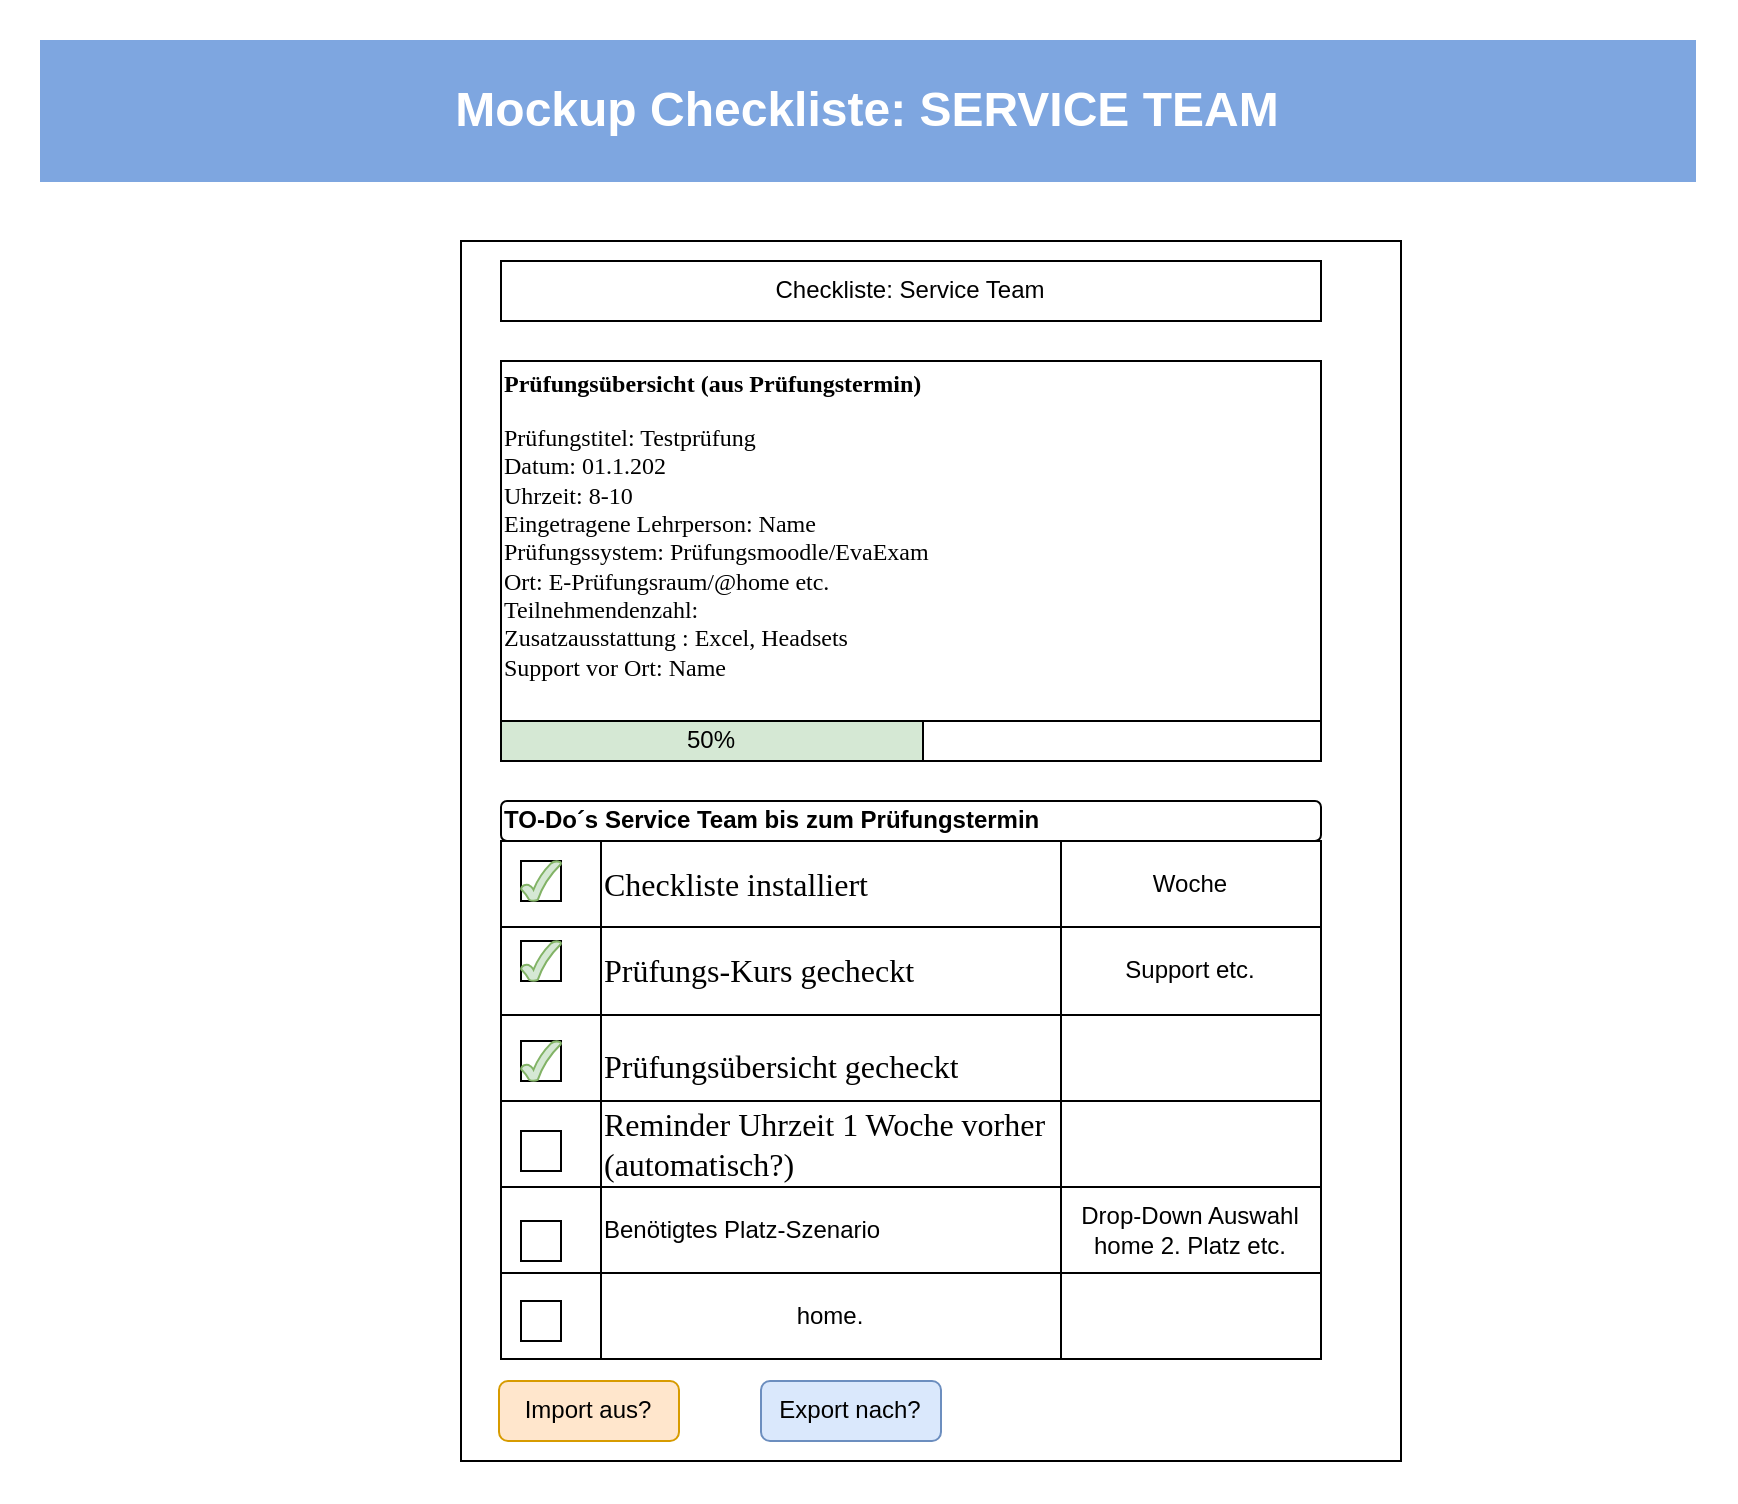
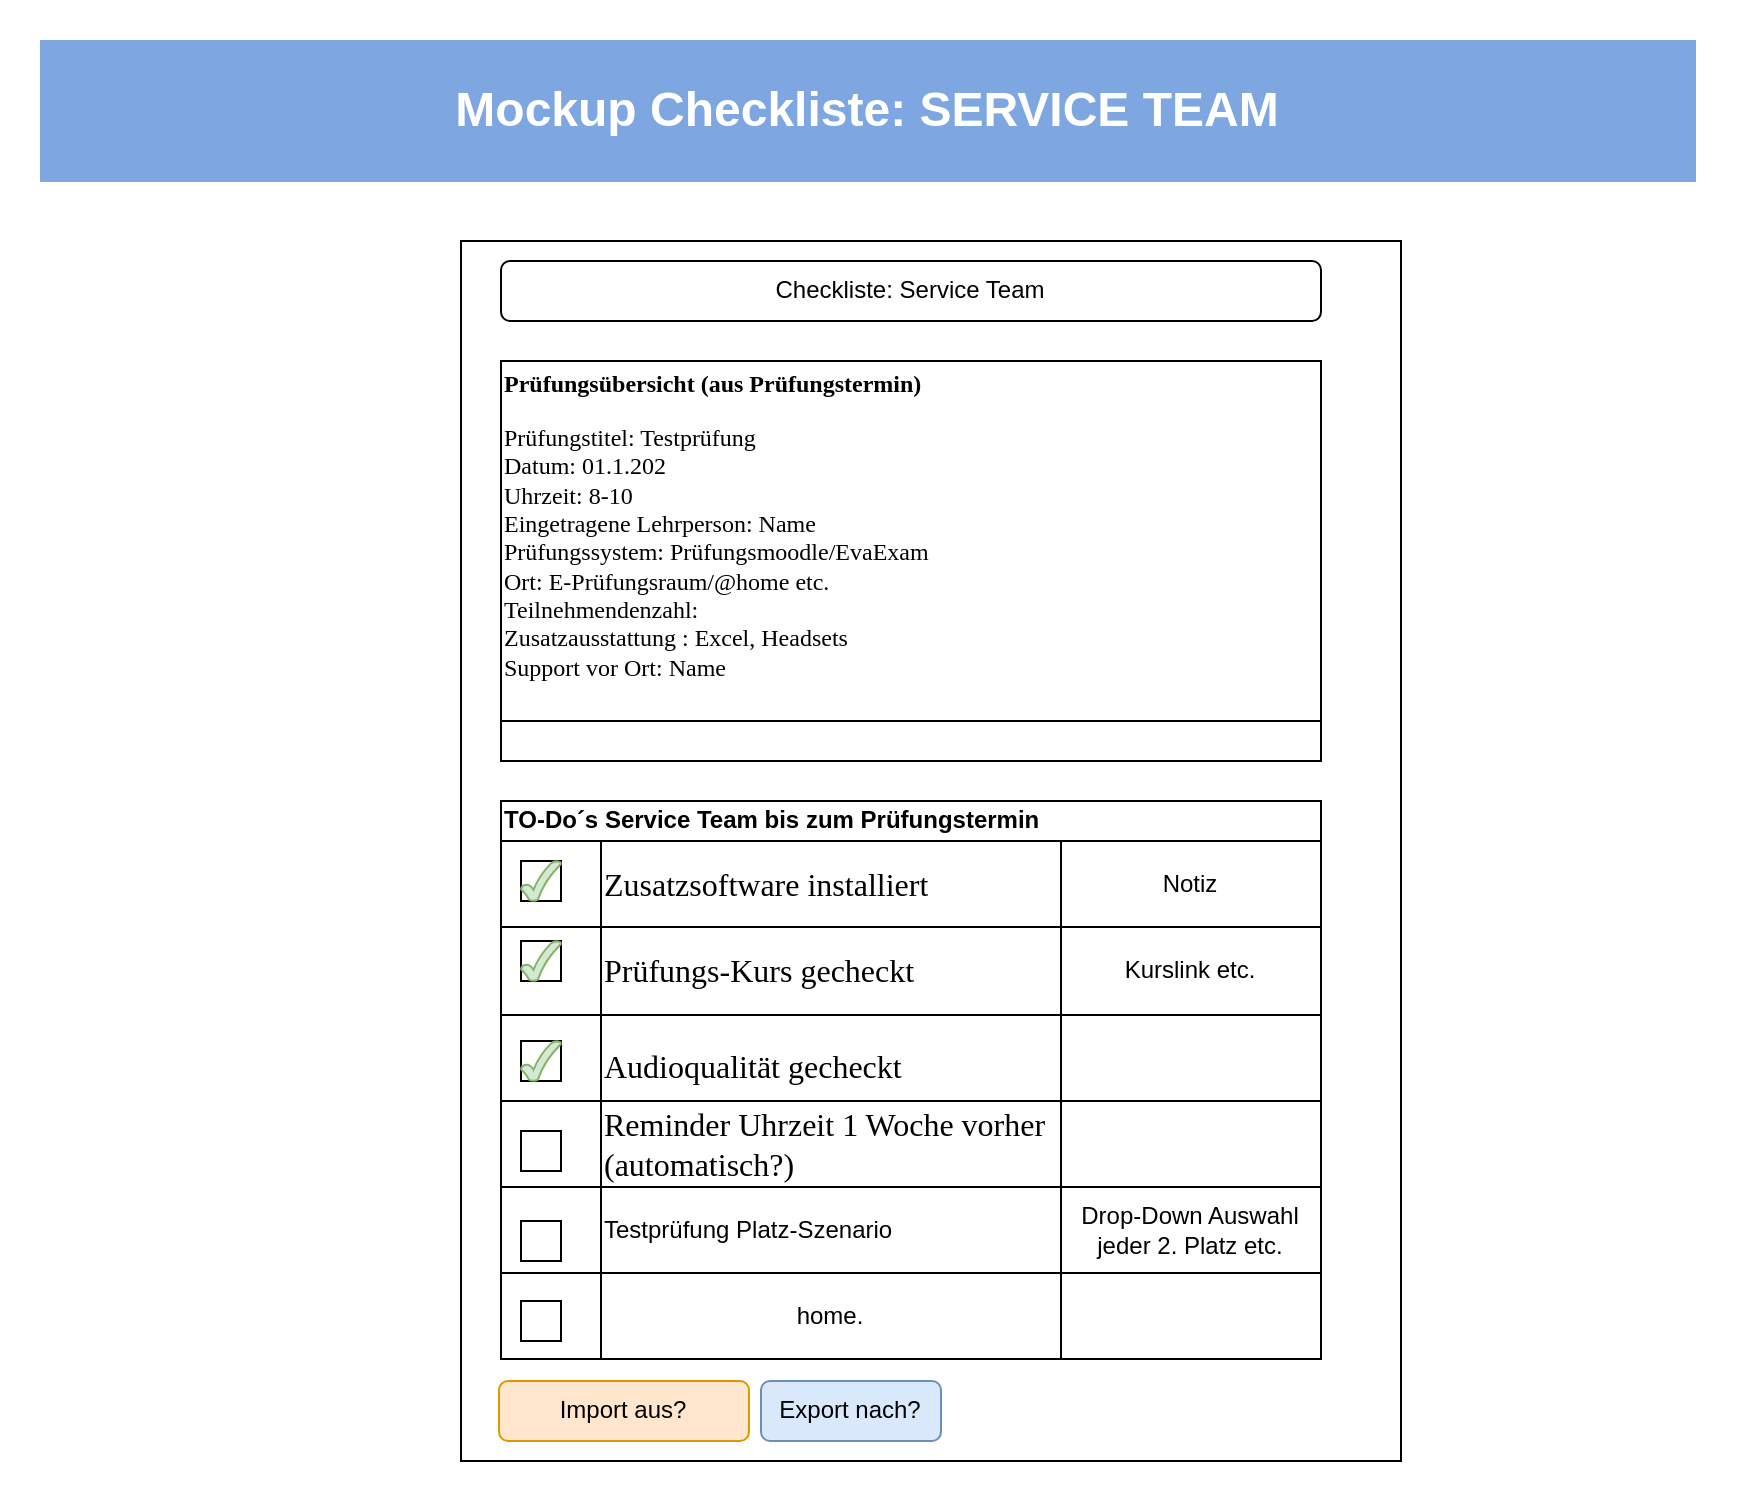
- <mxCell id="4" value="Checkliste: Service Team" style="rounded=0;whiteSpace=wrap;html=1;" vertex="1" parent="1"><mxGeometry x="250" y="130" width="410" height="30" as="geometry" /></mxCell>
+ <mxCell id="4" value="Checkliste: Service Team" style="whiteSpace=wrap;html=1;rounded=1;" vertex="1" parent="1"><mxGeometry x="250" y="130" width="410" height="30" as="geometry" /></mxCell>
- <mxCell id="32" value="50%" style="rounded=0;whiteSpace=wrap;html=1;strokeColor=default;fillColor=#D5E8D4;" vertex="1" parent="1"><mxGeometry x="250" y="360" width="211" height="20" as="geometry" /></mxCell>
- <mxCell id="44" value="&lt;b&gt;TO-Do´s Service Team bis zum Prüfungstermin&lt;/b&gt;" style="whiteSpace=wrap;html=1;align=left;rounded=1;" vertex="1" parent="1"><mxGeometry x="250" y="400" width="410" height="20" as="geometry" /></mxCell>
+ <mxCell id="44" value="&lt;b&gt;TO-Do´s Service Team bis zum Prüfungstermin&lt;/b&gt;" style="rounded=0;whiteSpace=wrap;html=1;align=left;" vertex="1" parent="1"><mxGeometry x="250" y="400" width="410" height="20" as="geometry" /></mxCell>
- <mxCell id="9" value="&lt;span style=&quot;font-size:12.0pt;font-family:Akkurat-Light;&lt;br/&gt;mso-fareast-font-family:&amp;quot;Times New Roman&amp;quot;;mso-fareast-theme-font:minor-fareast;&lt;br/&gt;mso-bidi-font-family:&amp;quot;Times New Roman&amp;quot;;mso-ansi-language:DE;mso-fareast-language:&lt;br/&gt;DE;mso-bidi-language:AR-SA&quot;&gt;Checkliste installiert&lt;/span&gt;" style="shape=partialRectangle;html=1;whiteSpace=wrap;connectable=0;strokeColor=inherit;overflow=hidden;fillColor=none;top=0;left=0;bottom=0;right=0;pointerEvents=1;align=left;" vertex="1" parent="7"><mxGeometry x="50" width="230" height="43" as="geometry"><mxRectangle width="230" height="43" as="alternateBounds" /></mxGeometry></mxCell>
+ <mxCell id="9" value="&lt;span style=&quot;font-size:12.0pt;font-family:Akkurat-Light;&lt;br/&gt;mso-fareast-font-family:&amp;quot;Times New Roman&amp;quot;;mso-fareast-theme-font:minor-fareast;&lt;br/&gt;mso-bidi-font-family:&amp;quot;Times New Roman&amp;quot;;mso-ansi-language:DE;mso-fareast-language:&lt;br/&gt;DE;mso-bidi-language:AR-SA&quot;&gt;Zusatzsoftware installiert&lt;/span&gt;" style="shape=partialRectangle;html=1;whiteSpace=wrap;connectable=0;strokeColor=inherit;overflow=hidden;fillColor=none;top=0;left=0;bottom=0;right=0;pointerEvents=1;align=left;" vertex="1" parent="7"><mxGeometry x="50" width="230" height="43" as="geometry"><mxRectangle width="230" height="43" as="alternateBounds" /></mxGeometry></mxCell>
- <mxCell id="10" value="Woche" style="shape=partialRectangle;html=1;whiteSpace=wrap;connectable=0;strokeColor=inherit;overflow=hidden;fillColor=none;top=0;left=0;bottom=0;right=0;pointerEvents=1;" vertex="1" parent="7"><mxGeometry x="280" width="130" height="43" as="geometry"><mxRectangle width="130" height="43" as="alternateBounds" /></mxGeometry></mxCell>
+ <mxCell id="10" value="Notiz" style="shape=partialRectangle;html=1;whiteSpace=wrap;connectable=0;strokeColor=inherit;overflow=hidden;fillColor=none;top=0;left=0;bottom=0;right=0;pointerEvents=1;" vertex="1" parent="7"><mxGeometry x="280" width="130" height="43" as="geometry"><mxRectangle width="130" height="43" as="alternateBounds" /></mxGeometry></mxCell>
- <mxCell id="14" value="Support etc." style="shape=partialRectangle;html=1;whiteSpace=wrap;connectable=0;strokeColor=inherit;overflow=hidden;fillColor=none;top=0;left=0;bottom=0;right=0;pointerEvents=1;" vertex="1" parent="11"><mxGeometry x="280" width="130" height="44" as="geometry"><mxRectangle width="130" height="44" as="alternateBounds" /></mxGeometry></mxCell>
+ <mxCell id="14" value="Kurslink etc." style="shape=partialRectangle;html=1;whiteSpace=wrap;connectable=0;strokeColor=inherit;overflow=hidden;fillColor=none;top=0;left=0;bottom=0;right=0;pointerEvents=1;" vertex="1" parent="11"><mxGeometry x="280" width="130" height="44" as="geometry"><mxRectangle width="130" height="44" as="alternateBounds" /></mxGeometry></mxCell>
- <mxCell id="17" value="&#10;&lt;span style=&quot;font-size:12.0pt;font-family:Akkurat-Light;&#10;mso-fareast-font-family:&amp;quot;Times New Roman&amp;quot;;mso-fareast-theme-font:minor-fareast;&#10;mso-bidi-font-family:&amp;quot;Times New Roman&amp;quot;;mso-ansi-language:DE;mso-fareast-language:&#10;DE;mso-bidi-language:AR-SA&quot;&gt;Prüfungsübersicht gecheckt &lt;/span&gt;&#10;&#10;&#10;&#10;" style="shape=partialRectangle;html=1;whiteSpace=wrap;connectable=0;strokeColor=inherit;overflow=hidden;fillColor=none;top=0;left=0;bottom=0;right=0;pointerEvents=1;align=left;" vertex="1" parent="15"><mxGeometry x="50" width="230" height="43" as="geometry"><mxRectangle width="230" height="43" as="alternateBounds" /></mxGeometry></mxCell>
+ <mxCell id="17" value="&#10;&lt;span style=&quot;font-size:12.0pt;font-family:Akkurat-Light;&#10;mso-fareast-font-family:&amp;quot;Times New Roman&amp;quot;;mso-fareast-theme-font:minor-fareast;&#10;mso-bidi-font-family:&amp;quot;Times New Roman&amp;quot;;mso-ansi-language:DE;mso-fareast-language:&#10;DE;mso-bidi-language:AR-SA&quot;&gt;Audioqualität gecheckt &lt;/span&gt;&#10;&#10;&#10;&#10;" style="shape=partialRectangle;html=1;whiteSpace=wrap;connectable=0;strokeColor=inherit;overflow=hidden;fillColor=none;top=0;left=0;bottom=0;right=0;pointerEvents=1;align=left;" vertex="1" parent="15"><mxGeometry x="50" width="230" height="43" as="geometry"><mxRectangle width="230" height="43" as="alternateBounds" /></mxGeometry></mxCell>
- <mxCell id="25" value="Benötigtes Platz-Szenario" style="shape=partialRectangle;html=1;whiteSpace=wrap;connectable=0;strokeColor=inherit;overflow=hidden;fillColor=none;top=0;left=0;bottom=0;right=0;pointerEvents=1;align=left;" vertex="1" parent="23"><mxGeometry x="50" width="230" height="43" as="geometry"><mxRectangle width="230" height="43" as="alternateBounds" /></mxGeometry></mxCell>
+ <mxCell id="25" value="Testprüfung Platz-Szenario" style="shape=partialRectangle;html=1;whiteSpace=wrap;connectable=0;strokeColor=inherit;overflow=hidden;fillColor=none;top=0;left=0;bottom=0;right=0;pointerEvents=1;align=left;" vertex="1" parent="23"><mxGeometry x="50" width="230" height="43" as="geometry"><mxRectangle width="230" height="43" as="alternateBounds" /></mxGeometry></mxCell>
- <mxCell id="26" value="Drop-Down Auswahl home 2. Platz etc." style="shape=partialRectangle;html=1;whiteSpace=wrap;connectable=0;strokeColor=inherit;overflow=hidden;fillColor=none;top=0;left=0;bottom=0;right=0;pointerEvents=1;" vertex="1" parent="23"><mxGeometry x="280" width="130" height="43" as="geometry"><mxRectangle width="130" height="43" as="alternateBounds" /></mxGeometry></mxCell>
+ <mxCell id="26" value="Drop-Down Auswahl jeder 2. Platz etc." style="shape=partialRectangle;html=1;whiteSpace=wrap;connectable=0;strokeColor=inherit;overflow=hidden;fillColor=none;top=0;left=0;bottom=0;right=0;pointerEvents=1;" vertex="1" parent="23"><mxGeometry x="280" width="130" height="43" as="geometry"><mxRectangle width="130" height="43" as="alternateBounds" /></mxGeometry></mxCell>
- <mxCell id="43" value="Import aus?" style="rounded=1;whiteSpace=wrap;html=1;fillColor=#ffe6cc;strokeColor=#d79b00;" vertex="1" parent="1"><mxGeometry x="249" y="690" width="90" height="30" as="geometry" /></mxCell>
+ <mxCell id="43" value="Import aus?" style="rounded=1;whiteSpace=wrap;html=1;fillColor=#ffe6cc;strokeColor=#d79b00;" vertex="1" parent="1"><mxGeometry x="249" y="690" width="125" height="30" as="geometry" /></mxCell>
